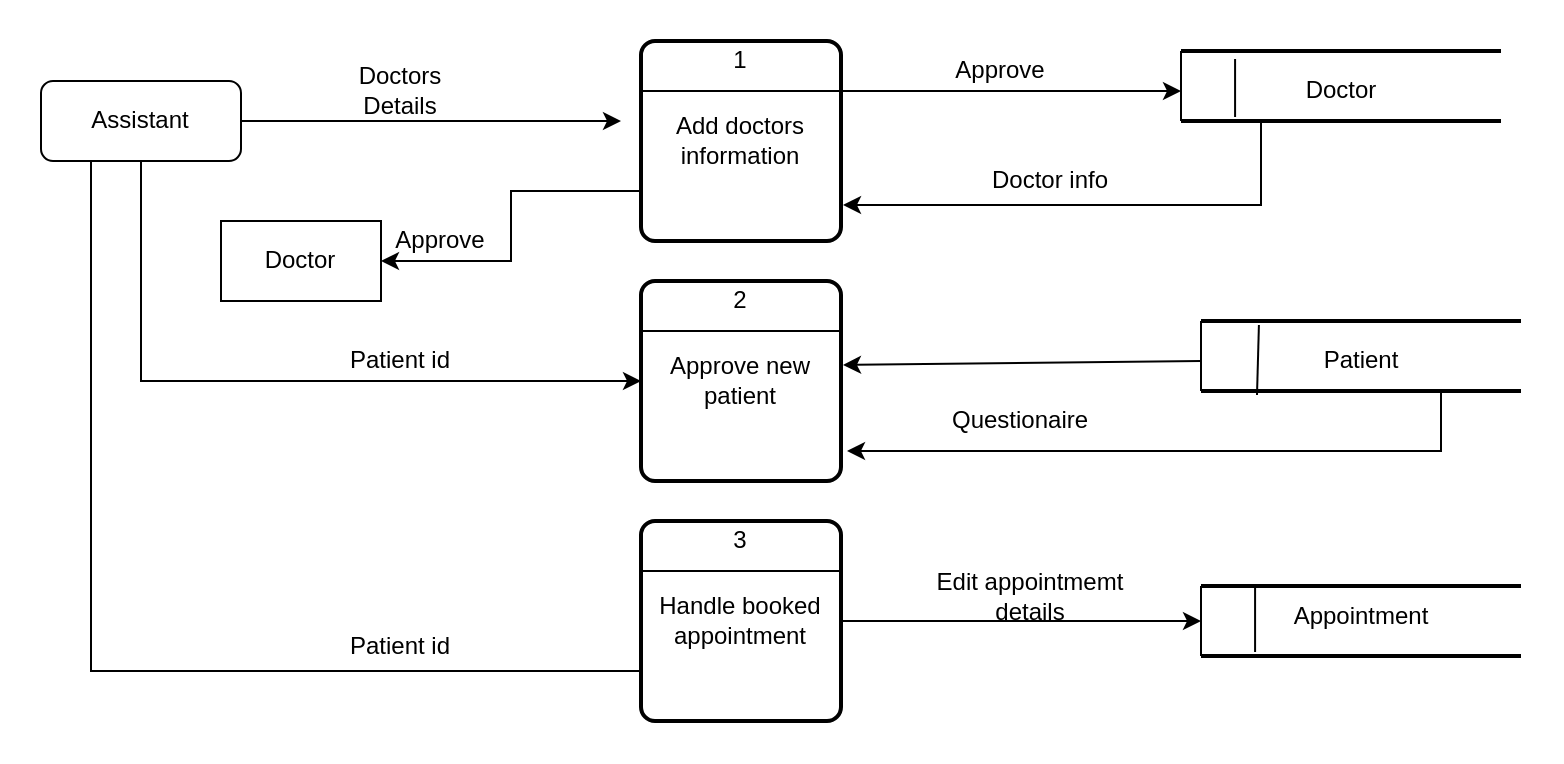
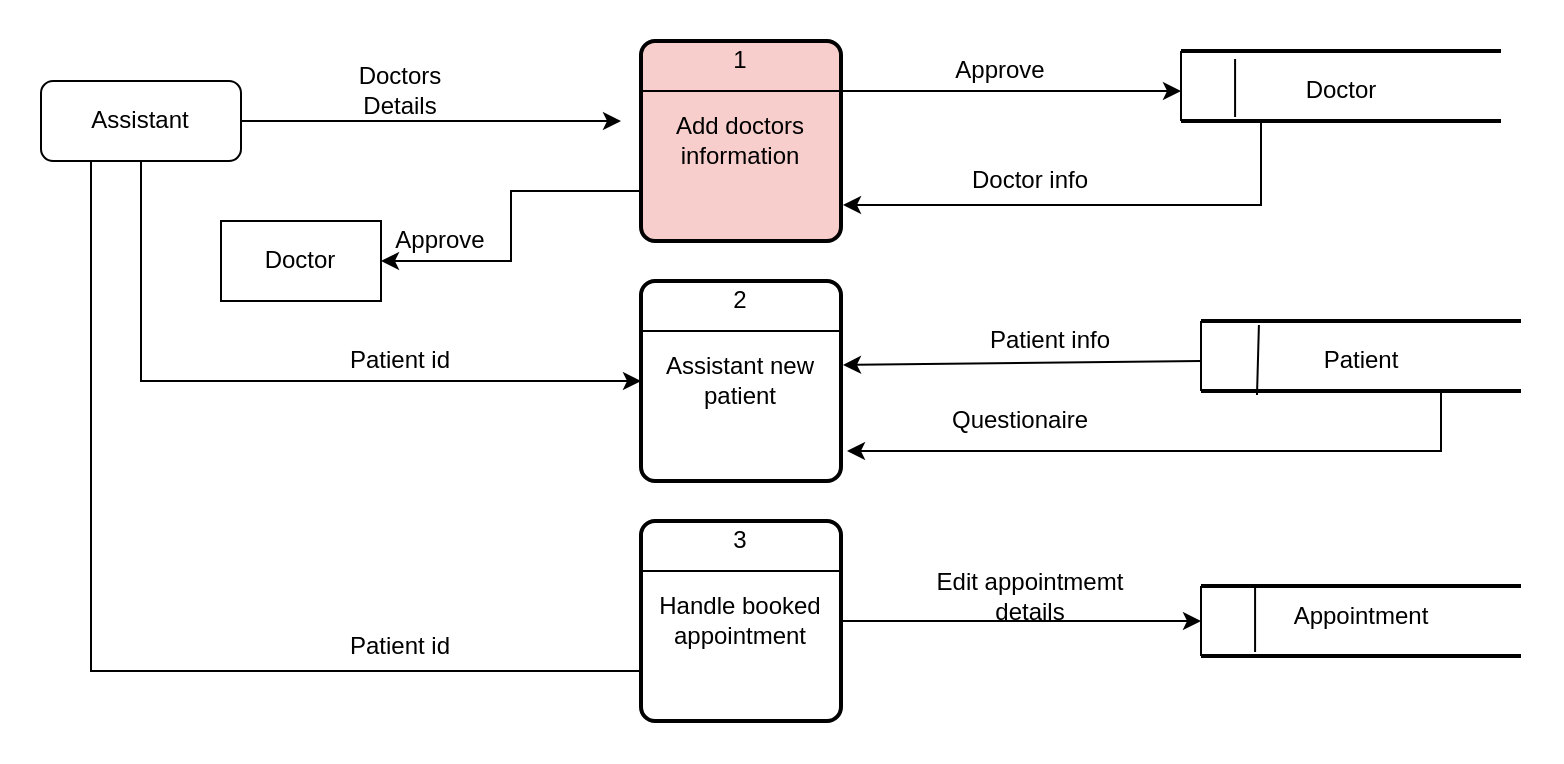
- <mxCell id="4" value="Add doctors information" style="rounded=1;whiteSpace=wrap;html=1;absoluteArcSize=1;arcSize=14;strokeWidth=2;" vertex="1" parent="1"><mxGeometry x="320" y="20" width="100" height="100" as="geometry" /></mxCell>
+ <mxCell id="4" value="Add doctors information" style="rounded=1;whiteSpace=wrap;html=1;absoluteArcSize=1;arcSize=14;strokeWidth=2;fillColor=#f8cecc;" vertex="1" parent="1"><mxGeometry x="320" y="20" width="100" height="100" as="geometry" /></mxCell>
- <mxCell id="41" value="Doctor info" style="text;html=1;strokeColor=none;fillColor=none;align=center;verticalAlign=middle;whiteSpace=wrap;rounded=0;" vertex="1" parent="1"><mxGeometry x="490" y="80" width="70" height="20" as="geometry" /></mxCell>
+ <mxCell id="41" value="Doctor info" style="text;html=1;strokeColor=none;fillColor=none;align=center;verticalAlign=middle;whiteSpace=wrap;rounded=0;" vertex="1" parent="1"><mxGeometry x="480" y="80" width="70" height="20" as="geometry" /></mxCell>
+ <mxCell id="42" value="Patient info" style="text;html=1;strokeColor=none;fillColor=none;align=center;verticalAlign=middle;whiteSpace=wrap;rounded=0;" vertex="1" parent="1"><mxGeometry x="490" y="160" width="70" height="20" as="geometry" /></mxCell>
- <mxCell id="7" value="Approve new patient" style="rounded=1;whiteSpace=wrap;html=1;absoluteArcSize=1;arcSize=14;strokeWidth=2;" vertex="1" parent="1"><mxGeometry x="320" y="140" width="100" height="100" as="geometry" /></mxCell>
+ <mxCell id="7" value="Assistant new patient" style="rounded=1;whiteSpace=wrap;html=1;absoluteArcSize=1;arcSize=14;strokeWidth=2;" vertex="1" parent="1"><mxGeometry x="320" y="140" width="100" height="100" as="geometry" /></mxCell>
